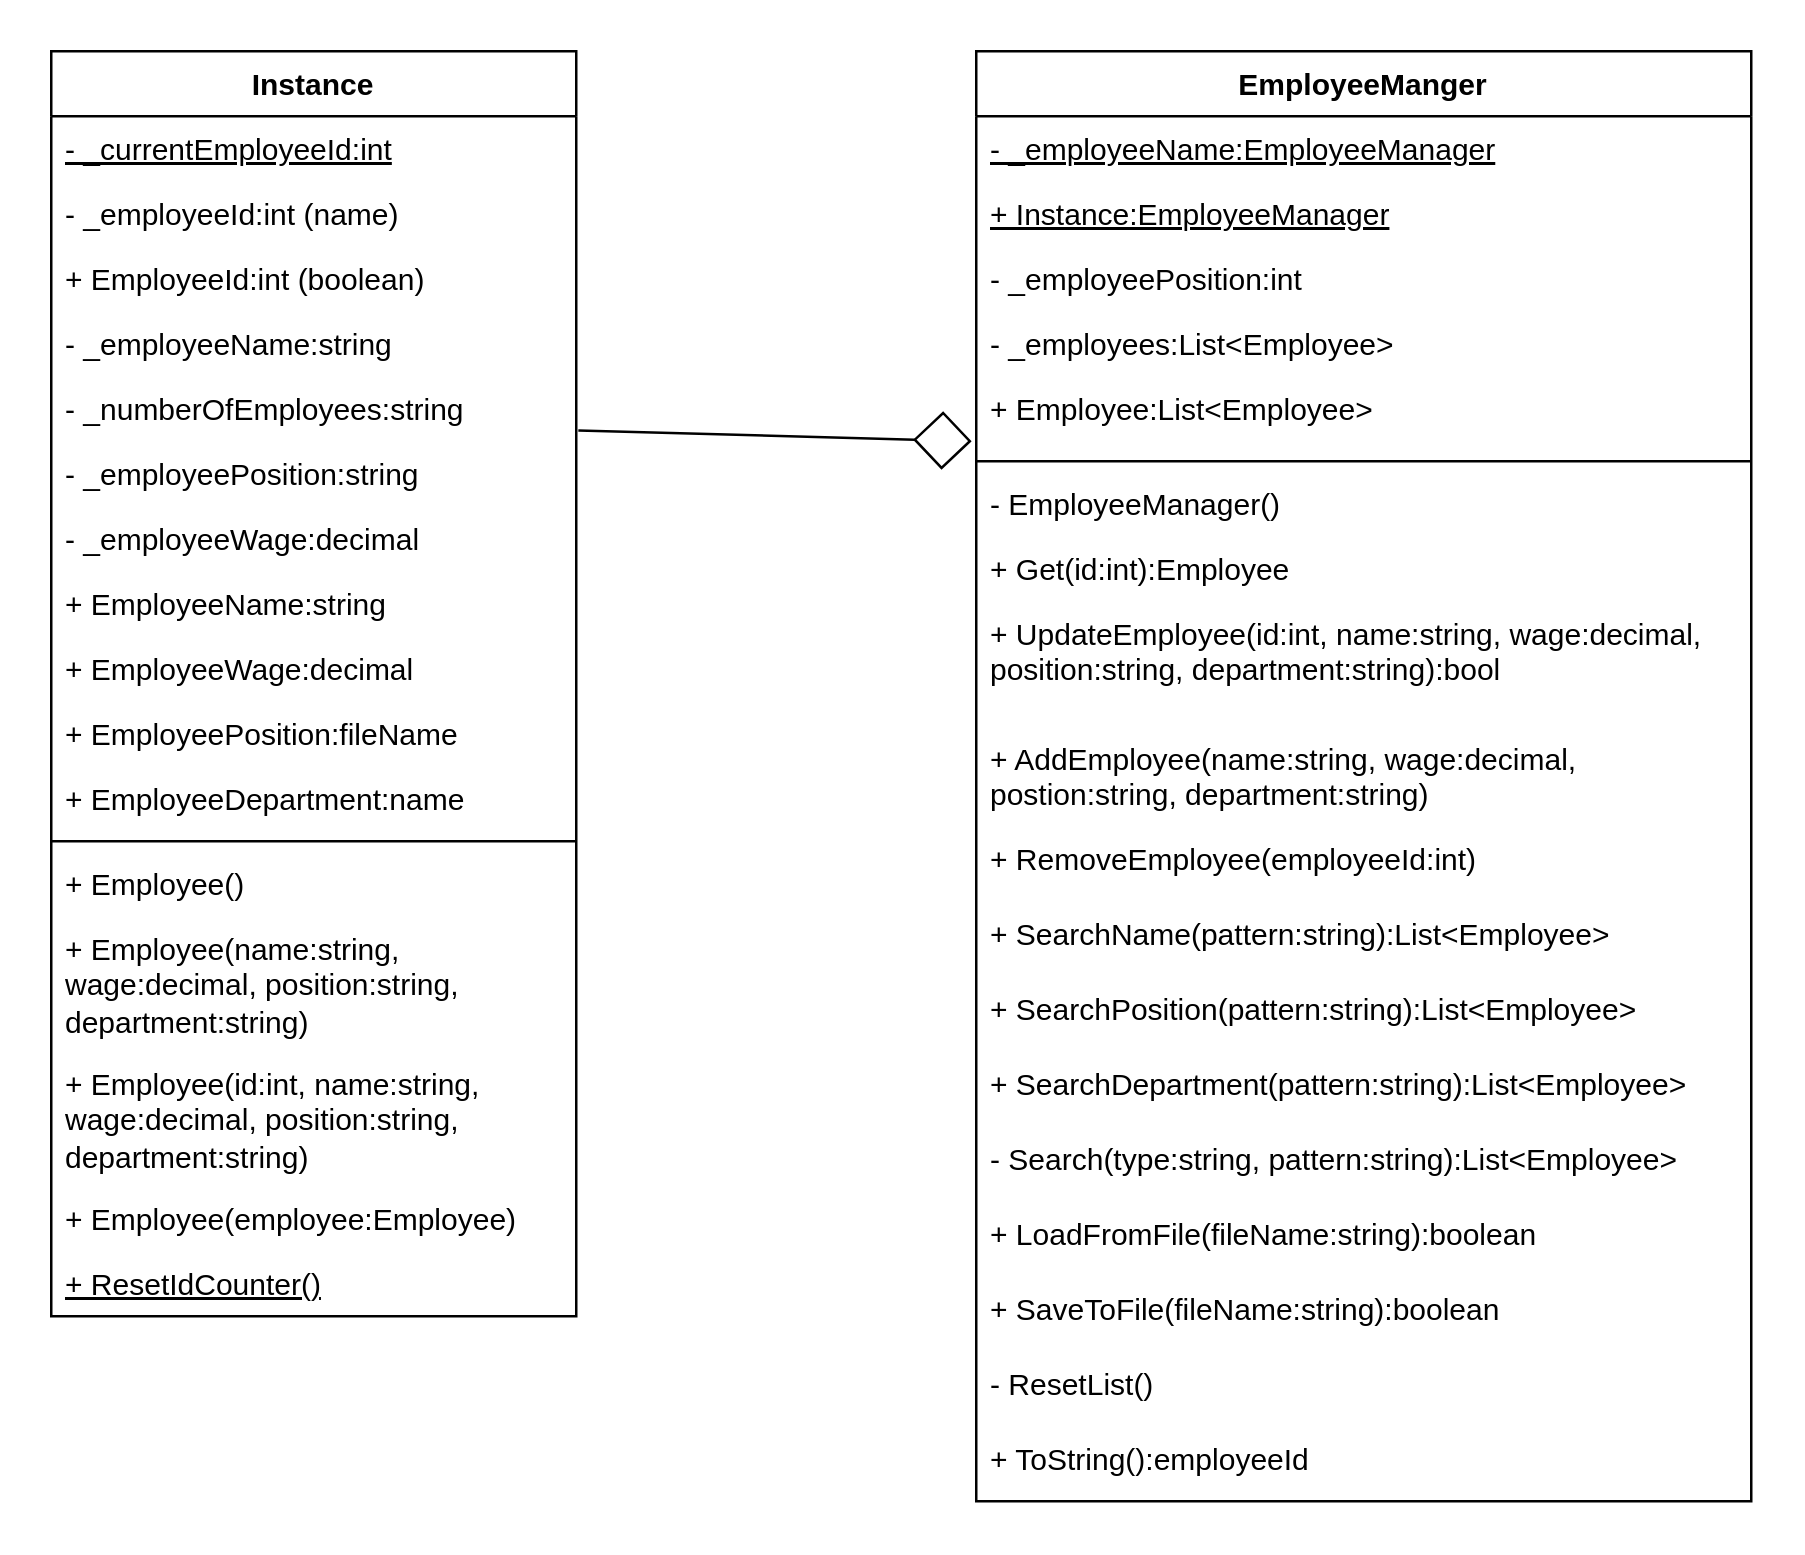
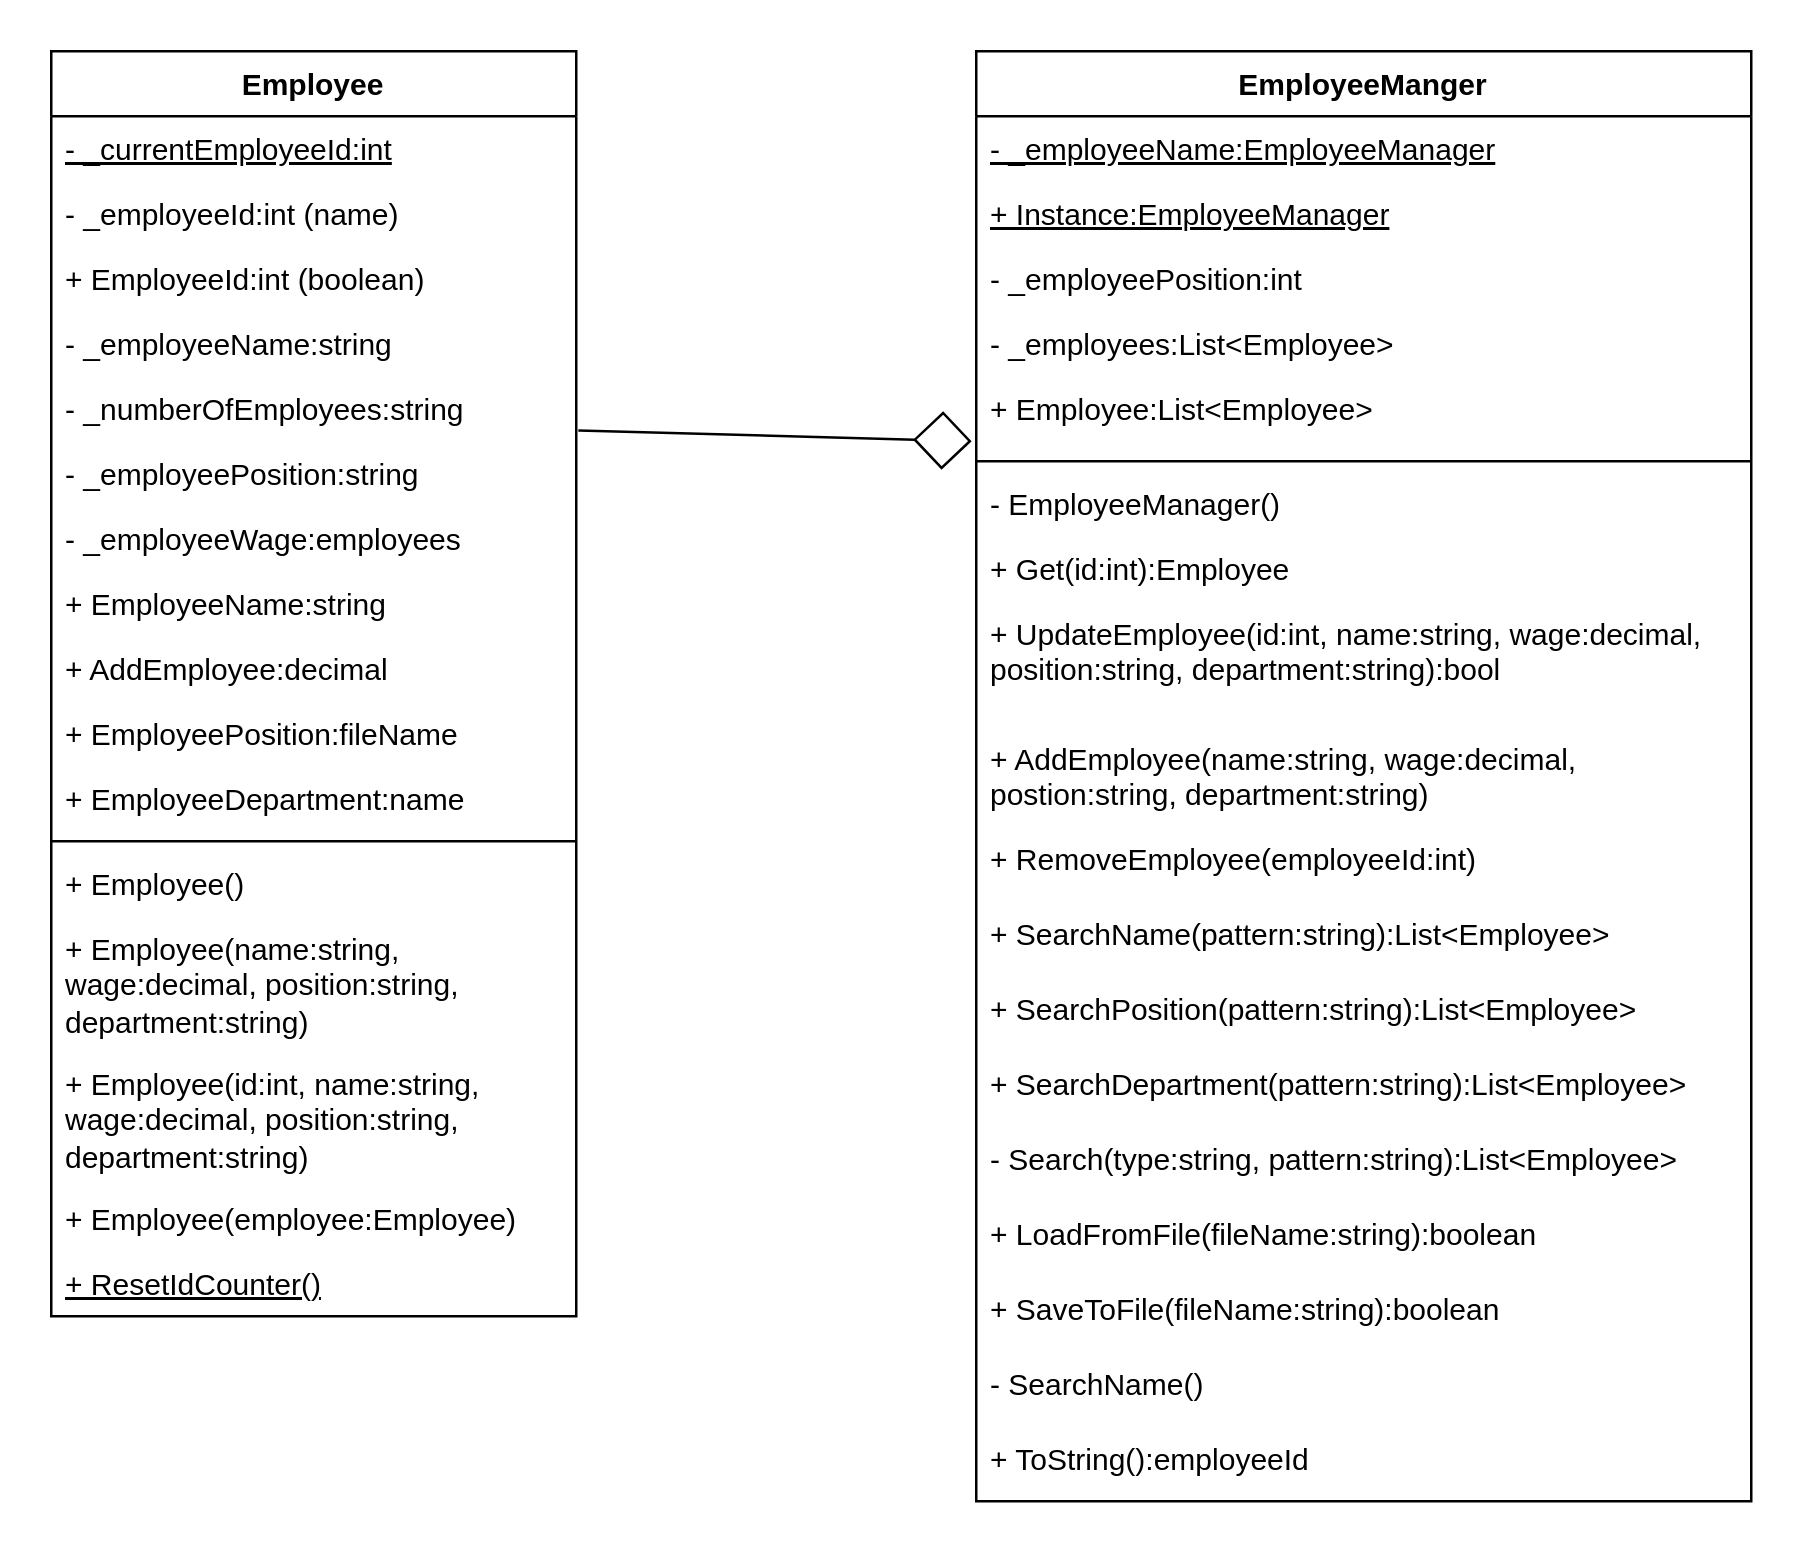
- <mxCell id="3" value="Instance" style="swimlane;fontStyle=1;align=center;verticalAlign=top;childLayout=stackLayout;horizontal=1;startSize=26;horizontalStack=0;resizeParent=1;resizeParentMax=0;resizeLast=0;collapsible=1;marginBottom=0;" parent="1" vertex="1"><mxGeometry x="20" y="20" width="210" height="506" as="geometry"><mxRectangle x="330" y="170" width="90" height="26" as="alternateBounds" /></mxGeometry></mxCell>
+ <mxCell id="3" value="Employee" style="swimlane;fontStyle=1;align=center;verticalAlign=top;childLayout=stackLayout;horizontal=1;startSize=26;horizontalStack=0;resizeParent=1;resizeParentMax=0;resizeLast=0;collapsible=1;marginBottom=0;" parent="1" vertex="1"><mxGeometry x="20" y="20" width="210" height="506" as="geometry"><mxRectangle x="330" y="170" width="90" height="26" as="alternateBounds" /></mxGeometry></mxCell>
- <mxCell id="10" value="- _employeeWage:decimal" style="text;strokeColor=none;fillColor=none;align=left;verticalAlign=top;spacingLeft=4;spacingRight=4;overflow=hidden;rotatable=0;points=[[0,0.5],[1,0.5]];portConstraint=eastwest;" parent="3" vertex="1"><mxGeometry y="182" width="210" height="26" as="geometry" /></mxCell>
+ <mxCell id="10" value="- _employeeWage:employees" style="text;strokeColor=none;fillColor=none;align=left;verticalAlign=top;spacingLeft=4;spacingRight=4;overflow=hidden;rotatable=0;points=[[0,0.5],[1,0.5]];portConstraint=eastwest;" parent="3" vertex="1"><mxGeometry y="182" width="210" height="26" as="geometry" /></mxCell>
- <mxCell id="12" value="+ EmployeeWage:decimal" style="text;strokeColor=none;fillColor=none;align=left;verticalAlign=top;spacingLeft=4;spacingRight=4;overflow=hidden;rotatable=0;points=[[0,0.5],[1,0.5]];portConstraint=eastwest;" parent="3" vertex="1"><mxGeometry y="234" width="210" height="26" as="geometry" /></mxCell>
+ <mxCell id="12" value="+ AddEmployee:decimal" style="text;strokeColor=none;fillColor=none;align=left;verticalAlign=top;spacingLeft=4;spacingRight=4;overflow=hidden;rotatable=0;points=[[0,0.5],[1,0.5]];portConstraint=eastwest;" parent="3" vertex="1"><mxGeometry y="234" width="210" height="26" as="geometry" /></mxCell>
- <mxCell id="39" value="- ResetList()" style="text;strokeColor=none;fillColor=none;align=left;verticalAlign=top;spacingLeft=4;spacingRight=4;overflow=hidden;rotatable=0;points=[[0,0.5],[1,0.5]];portConstraint=eastwest;" vertex="1" parent="21"><mxGeometry y="520" width="310" height="30" as="geometry" /></mxCell>
+ <mxCell id="39" value="- SearchName()" style="text;strokeColor=none;fillColor=none;align=left;verticalAlign=top;spacingLeft=4;spacingRight=4;overflow=hidden;rotatable=0;points=[[0,0.5],[1,0.5]];portConstraint=eastwest;" vertex="1" parent="21"><mxGeometry y="520" width="310" height="30" as="geometry" /></mxCell>
